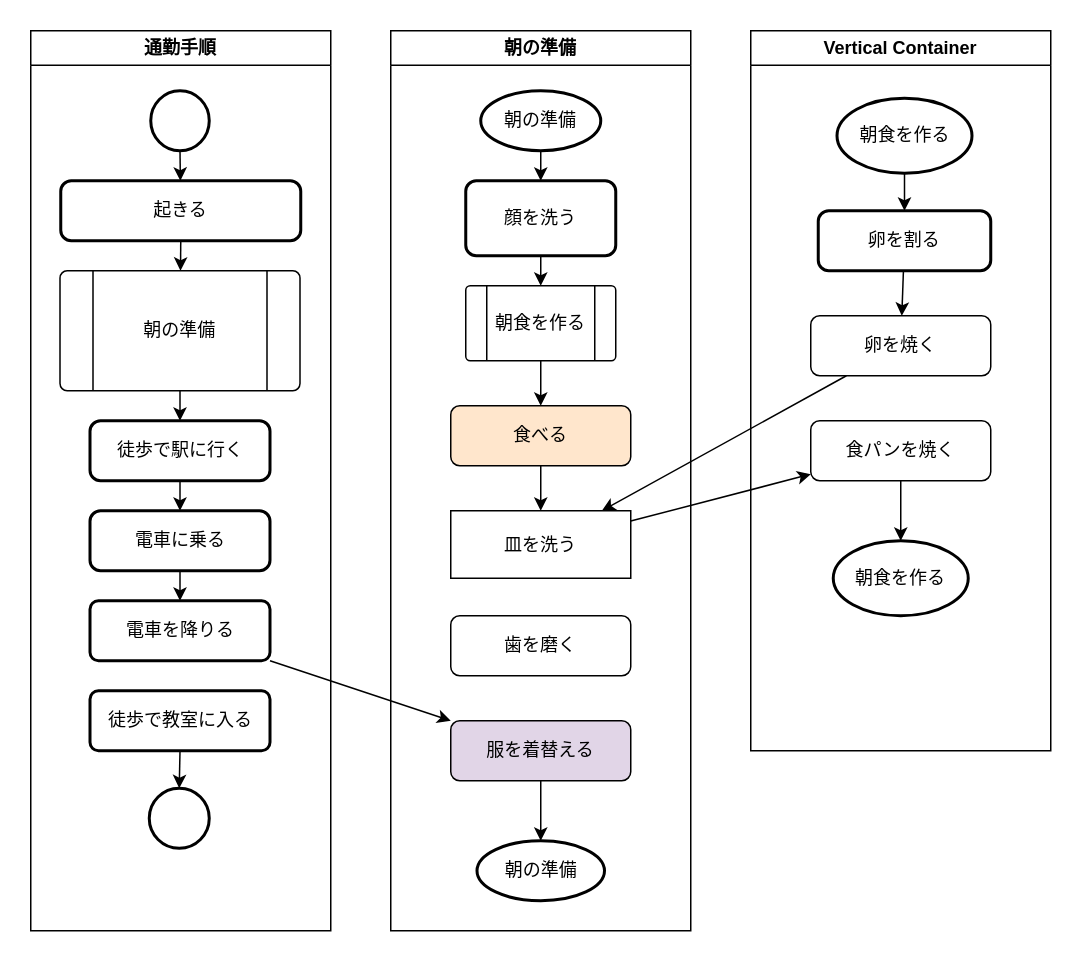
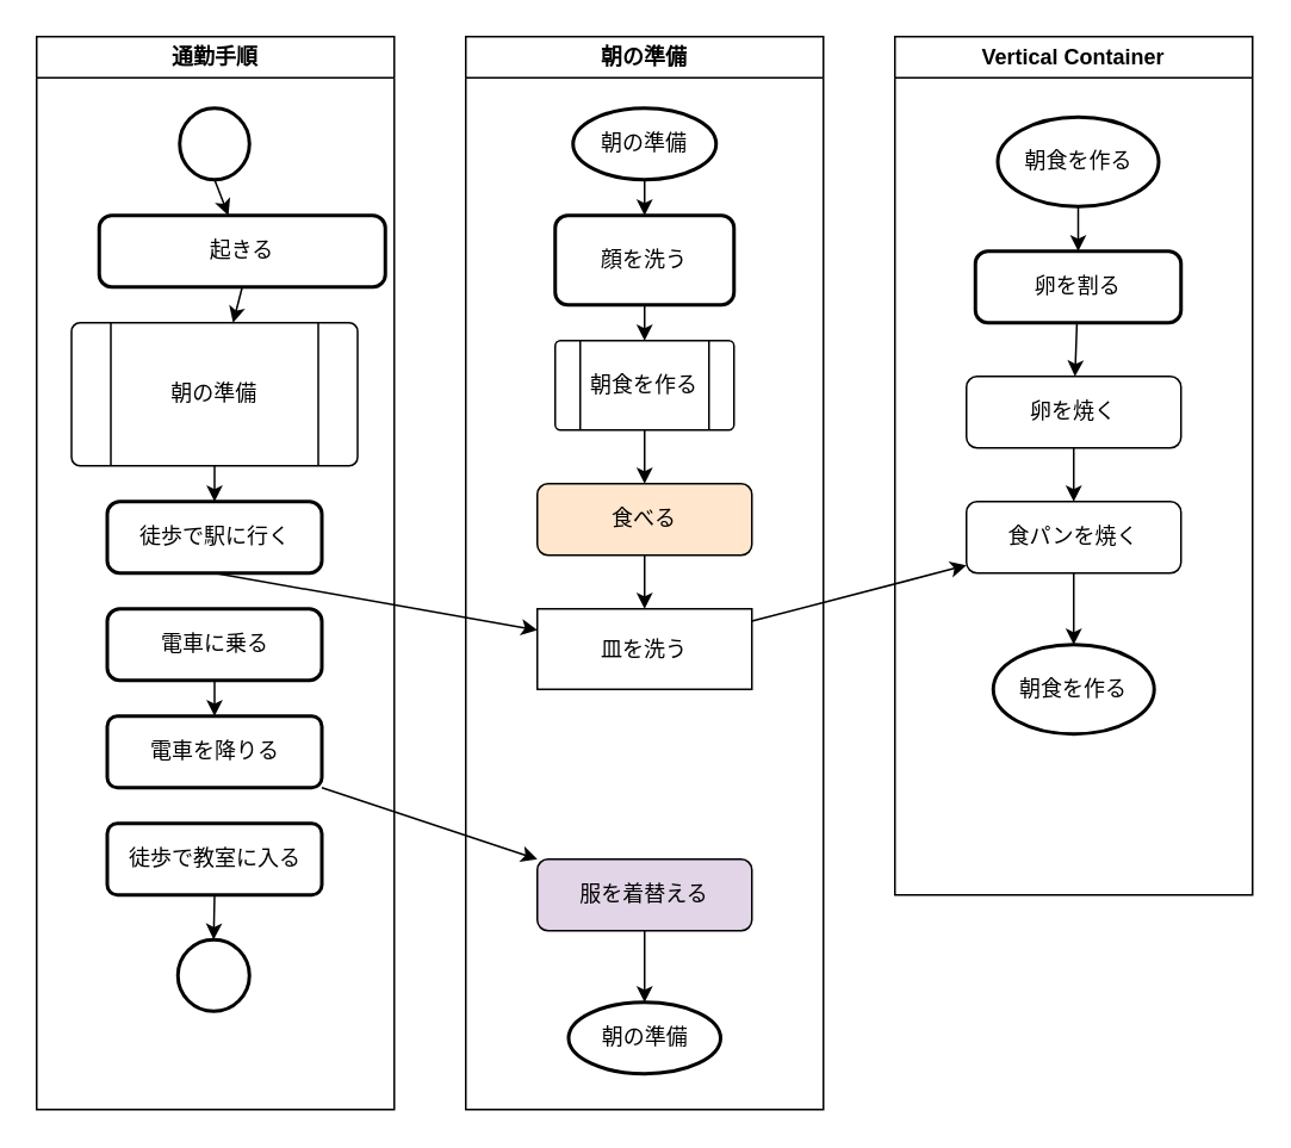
- <mxCell id="4" value="起きる" style="rounded=1;whiteSpace=wrap;html=1;absoluteArcSize=1;arcSize=14;strokeWidth=2;" parent="2" vertex="1"><mxGeometry x="20" y="100" width="160" height="40" as="geometry" /></mxCell>
+ <mxCell id="4" value="起きる" style="rounded=1;whiteSpace=wrap;html=1;absoluteArcSize=1;arcSize=14;strokeWidth=2;" parent="2" vertex="1"><mxGeometry x="35" y="100" width="160" height="40" as="geometry" /></mxCell>
- <mxCell id="40" value="" style="edgeStyle=none;html=1;" parent="34" source="41" target="30" edge="1"><mxGeometry relative="1" as="geometry" /></mxCell>
+ <mxCell id="40" value="" style="edgeStyle=none;html=1;" parent="34" source="41" target="43" edge="1"><mxGeometry relative="1" as="geometry" /></mxCell>
- <mxCell id="11" style="edgeStyle=none;html=1;exitX=0.5;exitY=1;exitDx=0;exitDy=0;entryX=0.5;entryY=0;entryDx=0;entryDy=0;fontSize=12;" parent="2" source="8" target="10" edge="1"><mxGeometry relative="1" as="geometry" /></mxCell>
+ <mxCell id="11" style="edgeStyle=none;html=1;exitX=0.5;exitY=1;exitDx=0;exitDy=0;fontSize=12;" parent="2" source="8" target="30" edge="1"><mxGeometry relative="1" as="geometry" /></mxCell>
- <mxCell id="31" value="歯を磨く" style="rounded=1;whiteSpace=wrap;html=1;" parent="18" vertex="1"><mxGeometry x="40" y="390" width="120" height="40" as="geometry" /></mxCell>
